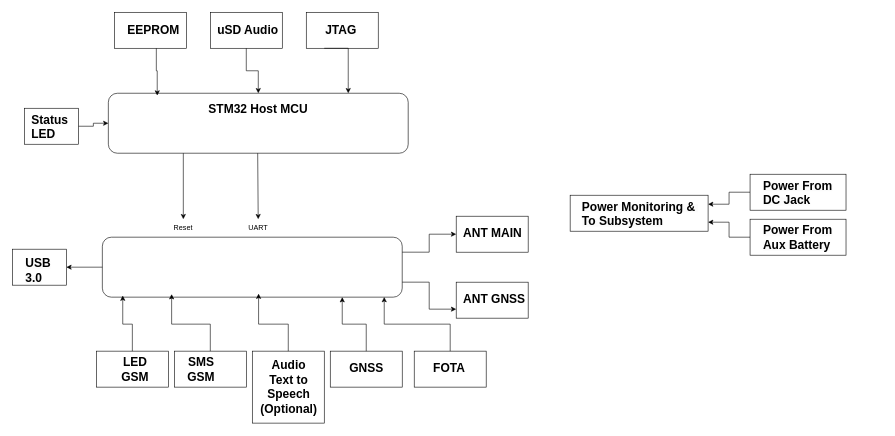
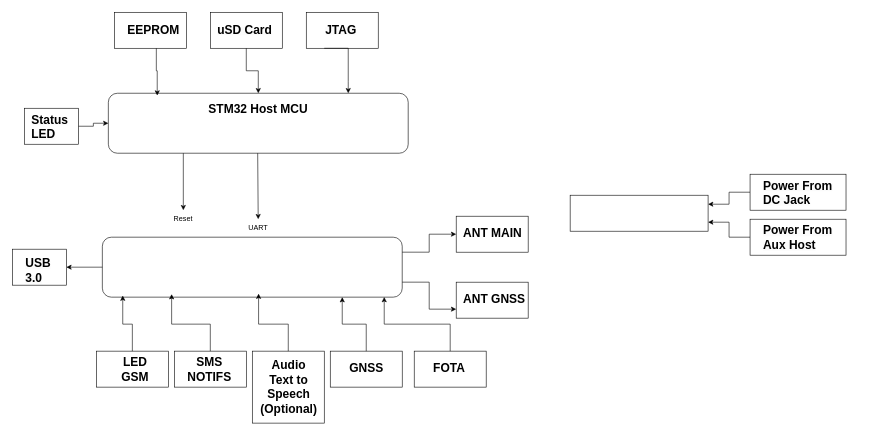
- <mxCell id="16" value="&lt;b style=&quot;border-color: var(--border-color); color: rgb(0, 0, 0); font-family: Helvetica; font-size: 12px; font-style: normal; font-variant-ligatures: normal; font-variant-caps: normal; letter-spacing: normal; orphans: 2; text-align: center; text-indent: 0px; text-transform: none; widows: 2; word-spacing: 0px; -webkit-text-stroke-width: 0px; background-color: rgb(251, 251, 251); text-decoration-thickness: initial; text-decoration-style: initial; text-decoration-color: initial;&quot;&gt;&lt;font style=&quot;border-color: var(--border-color); font-size: 20px;&quot;&gt;uSD Audio&lt;br&gt;&lt;br&gt;&lt;/font&gt;&lt;/b&gt;" style="text;whiteSpace=wrap;html=1;" vertex="1" parent="1"><mxGeometry x="360" y="30" width="200" height="50" as="geometry" /></mxCell>
+ <mxCell id="16" value="&lt;b style=&quot;border-color: var(--border-color); color: rgb(0, 0, 0); font-family: Helvetica; font-size: 12px; font-style: normal; font-variant-ligatures: normal; font-variant-caps: normal; letter-spacing: normal; orphans: 2; text-align: center; text-indent: 0px; text-transform: none; widows: 2; word-spacing: 0px; -webkit-text-stroke-width: 0px; background-color: rgb(251, 251, 251); text-decoration-thickness: initial; text-decoration-style: initial; text-decoration-color: initial;&quot;&gt;&lt;font style=&quot;border-color: var(--border-color); font-size: 20px;&quot;&gt;uSD Card&lt;br&gt;&lt;br&gt;&lt;/font&gt;&lt;/b&gt;" style="text;whiteSpace=wrap;html=1;" vertex="1" parent="1"><mxGeometry x="360" y="30" width="200" height="50" as="geometry" /></mxCell>
- <mxCell id="55" value="&lt;b style=&quot;border-color: var(--border-color); color: rgb(0, 0, 0); font-family: Helvetica; font-size: 12px; font-style: normal; font-variant-ligatures: normal; font-variant-caps: normal; letter-spacing: normal; orphans: 2; text-align: center; text-indent: 0px; text-transform: none; widows: 2; word-spacing: 0px; -webkit-text-stroke-width: 0px; background-color: rgb(251, 251, 251); text-decoration-thickness: initial; text-decoration-style: initial; text-decoration-color: initial;&quot;&gt;&lt;font style=&quot;border-color: var(--border-color); font-size: 20px;&quot;&gt;Power Monitoring &amp;amp;&amp;nbsp;&lt;br&gt;To Subsystem&lt;br&gt;&lt;/font&gt;&lt;/b&gt;" style="text;whiteSpace=wrap;html=1;" vertex="1" parent="1"><mxGeometry x="968" y="325" width="200" height="50" as="geometry" /></mxCell>
- <mxCell id="25" value="Reset" style="text;html=1;strokeColor=none;fillColor=none;align=center;verticalAlign=middle;whiteSpace=wrap;rounded=0;" vertex="1" parent="1"><mxGeometry x="275" y="365" width="60" height="30" as="geometry" /></mxCell>
+ <mxCell id="25" value="Reset" style="text;html=1;strokeColor=none;fillColor=none;align=center;verticalAlign=middle;whiteSpace=wrap;rounded=0;" vertex="1" parent="1"><mxGeometry x="275" y="350" width="60" height="30" as="geometry" /></mxCell>
- <mxCell id="53" value="&lt;b style=&quot;border-color: var(--border-color); color: rgb(0, 0, 0); font-family: Helvetica; font-size: 12px; font-style: normal; font-variant-ligatures: normal; font-variant-caps: normal; letter-spacing: normal; orphans: 2; text-align: center; text-indent: 0px; text-transform: none; widows: 2; word-spacing: 0px; -webkit-text-stroke-width: 0px; background-color: rgb(251, 251, 251); text-decoration-thickness: initial; text-decoration-style: initial; text-decoration-color: initial;&quot;&gt;&lt;font style=&quot;border-color: var(--border-color); font-size: 20px;&quot;&gt;Power From &lt;br&gt;Aux Battery&lt;br&gt;&lt;/font&gt;&lt;/b&gt;" style="text;whiteSpace=wrap;html=1;" vertex="1" parent="1"><mxGeometry x="1270" y="365" width="200" height="50" as="geometry" /></mxCell>
+ <mxCell id="53" value="&lt;b style=&quot;border-color: var(--border-color); color: rgb(0, 0, 0); font-family: Helvetica; font-size: 12px; font-style: normal; font-variant-ligatures: normal; font-variant-caps: normal; letter-spacing: normal; orphans: 2; text-align: center; text-indent: 0px; text-transform: none; widows: 2; word-spacing: 0px; -webkit-text-stroke-width: 0px; background-color: rgb(251, 251, 251); text-decoration-thickness: initial; text-decoration-style: initial; text-decoration-color: initial;&quot;&gt;&lt;font style=&quot;border-color: var(--border-color); font-size: 20px;&quot;&gt;Power From &lt;br&gt;Aux Host&lt;br&gt;&lt;/font&gt;&lt;/b&gt;" style="text;whiteSpace=wrap;html=1;" vertex="1" parent="1"><mxGeometry x="1270" y="365" width="200" height="50" as="geometry" /></mxCell>
- <mxCell id="39" value="&lt;div style=&quot;text-align: center;&quot;&gt;&lt;span style=&quot;background-color: initial; font-size: 20px;&quot;&gt;&lt;b&gt;SMS&lt;/b&gt;&lt;/span&gt;&lt;/div&gt;&lt;div style=&quot;text-align: center;&quot;&gt;&lt;span style=&quot;background-color: initial; font-size: 20px;&quot;&gt;&lt;b&gt;GSM&lt;/b&gt;&lt;/span&gt;&lt;/div&gt;" style="text;whiteSpace=wrap;html=1;" vertex="1" parent="1"><mxGeometry x="310" y="585" width="120" height="50" as="geometry" /></mxCell>
+ <mxCell id="39" value="&lt;div style=&quot;text-align: center;&quot;&gt;&lt;span style=&quot;background-color: initial; font-size: 20px;&quot;&gt;&lt;b&gt;SMS&lt;/b&gt;&lt;/span&gt;&lt;/div&gt;&lt;div style=&quot;text-align: center;&quot;&gt;&lt;span style=&quot;background-color: initial; font-size: 20px;&quot;&gt;&lt;b&gt;NOTIFS&lt;/b&gt;&lt;/span&gt;&lt;/div&gt;" style="text;whiteSpace=wrap;html=1;" vertex="1" parent="1"><mxGeometry x="310" y="585" width="120" height="50" as="geometry" /></mxCell>
